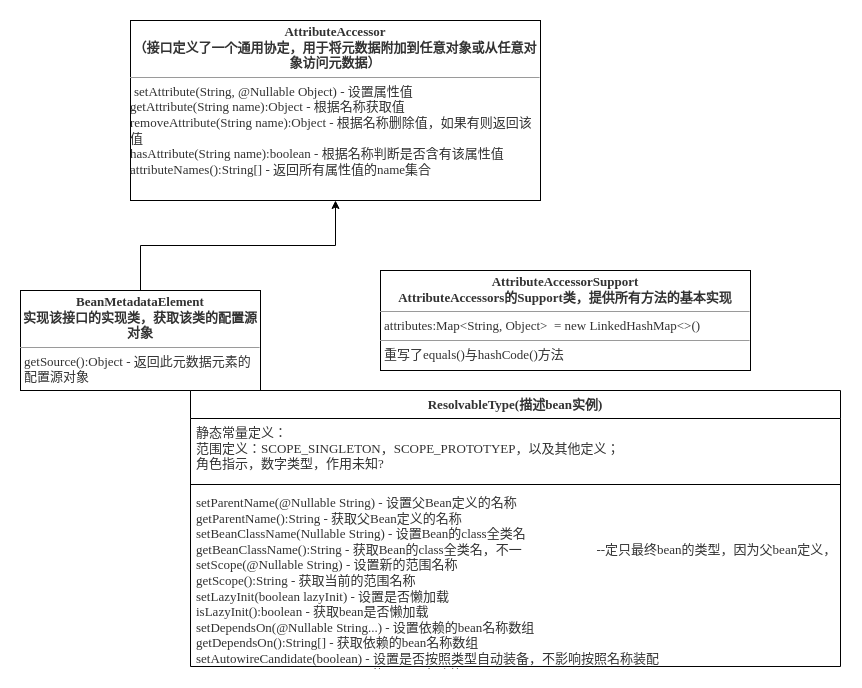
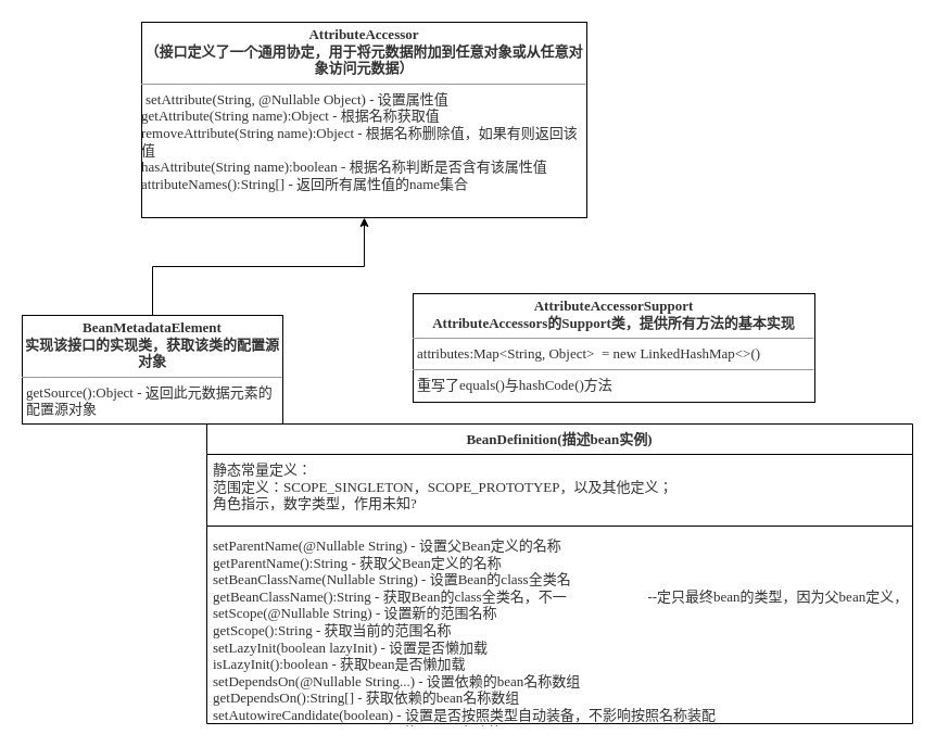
- <mxCell id="6" value="&lt;span style=&quot;caret-color: rgb(50, 50, 50); color: rgb(50, 50, 50); font-family: 微软雅黑; font-size: 13px; text-size-adjust: auto; background-color: rgba(255, 255, 255, 0.008);&quot;&gt;ResolvableType(描述bean实例)&lt;/span&gt;" style="swimlane;fontStyle=1;align=center;verticalAlign=top;childLayout=stackLayout;horizontal=1;startSize=28;horizontalStack=0;resizeParent=1;resizeParentMax=0;resizeLast=0;collapsible=1;marginBottom=0;html=1;whiteSpace=wrap;autosize=1;" vertex="1" parent="1"><mxGeometry x="190" y="390" width="650" height="276" as="geometry" /></mxCell>
+ <mxCell id="6" value="&lt;span style=&quot;caret-color: rgb(50, 50, 50); color: rgb(50, 50, 50); font-family: 微软雅黑; font-size: 13px; text-size-adjust: auto; background-color: rgba(255, 255, 255, 0.008);&quot;&gt;BeanDefinition(描述bean实例)&lt;/span&gt;" style="swimlane;fontStyle=1;align=center;verticalAlign=top;childLayout=stackLayout;horizontal=1;startSize=28;horizontalStack=0;resizeParent=1;resizeParentMax=0;resizeLast=0;collapsible=1;marginBottom=0;html=1;whiteSpace=wrap;autosize=1;" vertex="1" parent="1"><mxGeometry x="190" y="390" width="650" height="276" as="geometry" /></mxCell>
